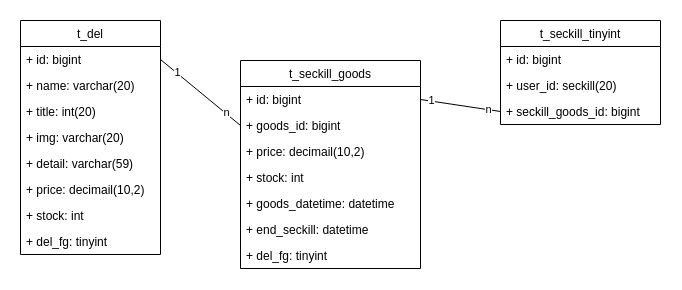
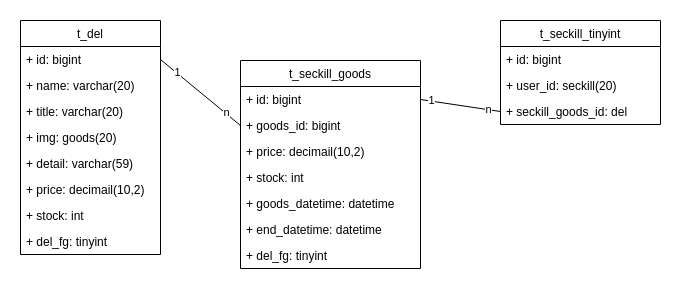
- <mxCell id="20" value="+ title: int(20)" style="text;strokeColor=none;fillColor=none;align=left;verticalAlign=top;spacingLeft=4;spacingRight=4;overflow=hidden;rotatable=0;points=[[0,0.5],[1,0.5]];portConstraint=eastwest;" parent="17" vertex="1"><mxGeometry y="78" width="140" height="26" as="geometry" /></mxCell>
+ <mxCell id="20" value="+ title: varchar(20)" style="text;strokeColor=none;fillColor=none;align=left;verticalAlign=top;spacingLeft=4;spacingRight=4;overflow=hidden;rotatable=0;points=[[0,0.5],[1,0.5]];portConstraint=eastwest;" parent="17" vertex="1"><mxGeometry y="78" width="140" height="26" as="geometry" /></mxCell>
- <mxCell id="13" value="+ seckill_goods_id: bigint" style="text;strokeColor=none;fillColor=none;align=left;verticalAlign=top;spacingLeft=4;spacingRight=4;overflow=hidden;rotatable=0;points=[[0,0.5],[1,0.5]];portConstraint=eastwest;" parent="10" vertex="1"><mxGeometry y="78" width="160" height="26" as="geometry" /></mxCell>
+ <mxCell id="13" value="+ seckill_goods_id: del" style="text;strokeColor=none;fillColor=none;align=left;verticalAlign=top;spacingLeft=4;spacingRight=4;overflow=hidden;rotatable=0;points=[[0,0.5],[1,0.5]];portConstraint=eastwest;" parent="10" vertex="1"><mxGeometry y="78" width="160" height="26" as="geometry" /></mxCell>
- <mxCell id="21" value="+ img: varchar(20)" style="text;strokeColor=none;fillColor=none;align=left;verticalAlign=top;spacingLeft=4;spacingRight=4;overflow=hidden;rotatable=0;points=[[0,0.5],[1,0.5]];portConstraint=eastwest;" parent="17" vertex="1"><mxGeometry y="104" width="140" height="26" as="geometry" /></mxCell>
+ <mxCell id="21" value="+ img: goods(20)" style="text;strokeColor=none;fillColor=none;align=left;verticalAlign=top;spacingLeft=4;spacingRight=4;overflow=hidden;rotatable=0;points=[[0,0.5],[1,0.5]];portConstraint=eastwest;" parent="17" vertex="1"><mxGeometry y="104" width="140" height="26" as="geometry" /></mxCell>
- <mxCell id="8" value="+ end_seckill: datetime" style="text;strokeColor=none;fillColor=none;align=left;verticalAlign=top;spacingLeft=4;spacingRight=4;overflow=hidden;rotatable=0;points=[[0,0.5],[1,0.5]];portConstraint=eastwest;" parent="2" vertex="1"><mxGeometry y="156" width="180" height="26" as="geometry" /></mxCell>
+ <mxCell id="8" value="+ end_datetime: datetime" style="text;strokeColor=none;fillColor=none;align=left;verticalAlign=top;spacingLeft=4;spacingRight=4;overflow=hidden;rotatable=0;points=[[0,0.5],[1,0.5]];portConstraint=eastwest;" parent="2" vertex="1"><mxGeometry y="156" width="180" height="26" as="geometry" /></mxCell>
